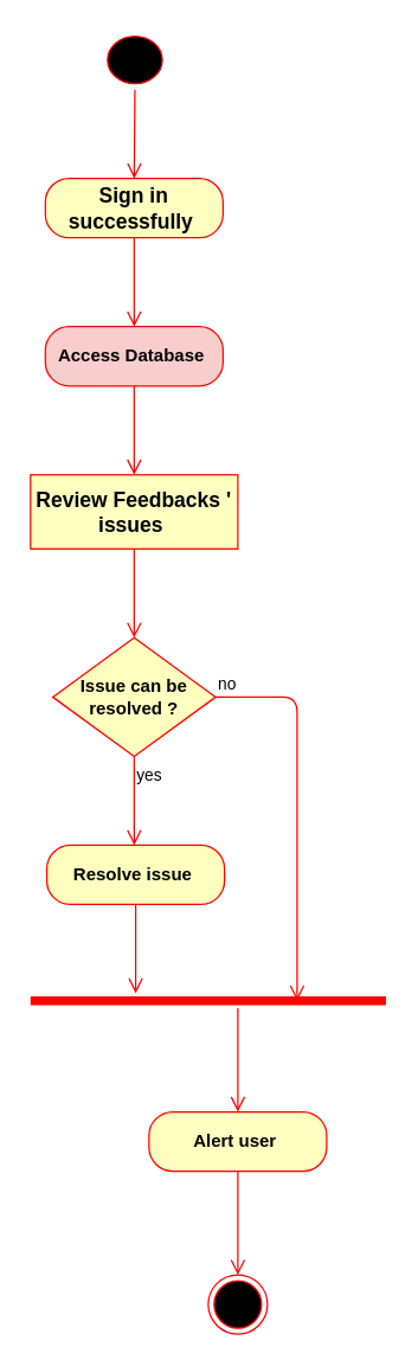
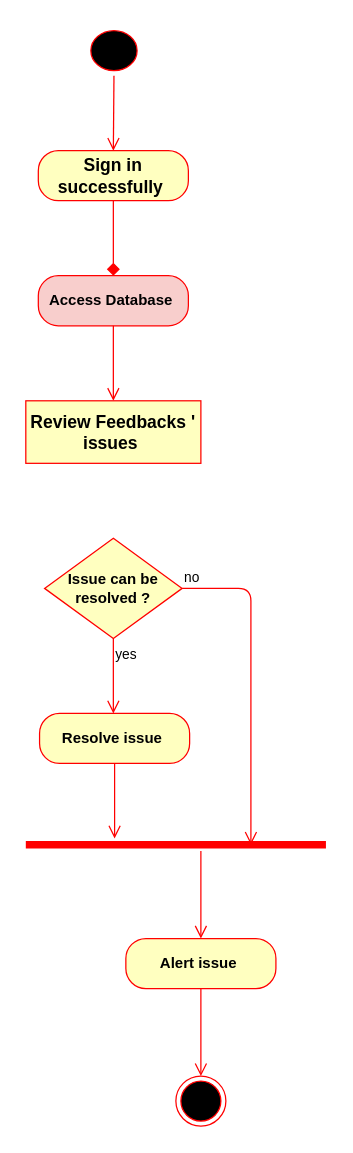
- <mxCell id="7" value="" style="edgeStyle=orthogonalEdgeStyle;html=1;verticalAlign=bottom;endArrow=open;endSize=8;strokeColor=#ff0000;exitX=0.5;exitY=1;exitDx=0;exitDy=0;entryX=0.5;entryY=0;entryDx=0;entryDy=0;" parent="1" source="4" target="5" edge="1"><mxGeometry relative="1" as="geometry"><mxPoint x="-310" y="160" as="targetPoint" /></mxGeometry></mxCell>
+ <mxCell id="7" value="" style="edgeStyle=orthogonalEdgeStyle;html=1;verticalAlign=bottom;endArrow=diamond;endSize=8;strokeColor=#ff0000;exitX=0.5;exitY=1;exitDx=0;exitDy=0;entryX=0.5;entryY=0;entryDx=0;entryDy=0;" parent="1" source="4" target="5" edge="1"><mxGeometry relative="1" as="geometry"><mxPoint x="-310" y="160" as="targetPoint" /></mxGeometry></mxCell>
- <mxCell id="9" value="" style="edgeStyle=orthogonalEdgeStyle;html=1;verticalAlign=bottom;endArrow=open;endSize=8;strokeColor=#ff0000;entryX=0.5;entryY=0;entryDx=0;entryDy=0;" parent="1" source="8" target="10" edge="1"><mxGeometry relative="1" as="geometry"><mxPoint x="90" y="430" as="targetPoint" /></mxGeometry></mxCell>
- <mxCell id="15" value="&lt;b&gt;Alert user&amp;nbsp;&lt;/b&gt;" style="rounded=1;whiteSpace=wrap;html=1;arcSize=40;fontColor=#000000;fillColor=#ffffc0;strokeColor=#ff0000;" parent="1" vertex="1"><mxGeometry x="100" y="750" width="120" height="40" as="geometry" /></mxCell>
+ <mxCell id="15" value="&lt;b&gt;Alert issue&amp;nbsp;&lt;/b&gt;" style="rounded=1;whiteSpace=wrap;html=1;arcSize=40;fontColor=#000000;fillColor=#ffffc0;strokeColor=#ff0000;" parent="1" vertex="1"><mxGeometry x="100" y="750" width="120" height="40" as="geometry" /></mxCell>
